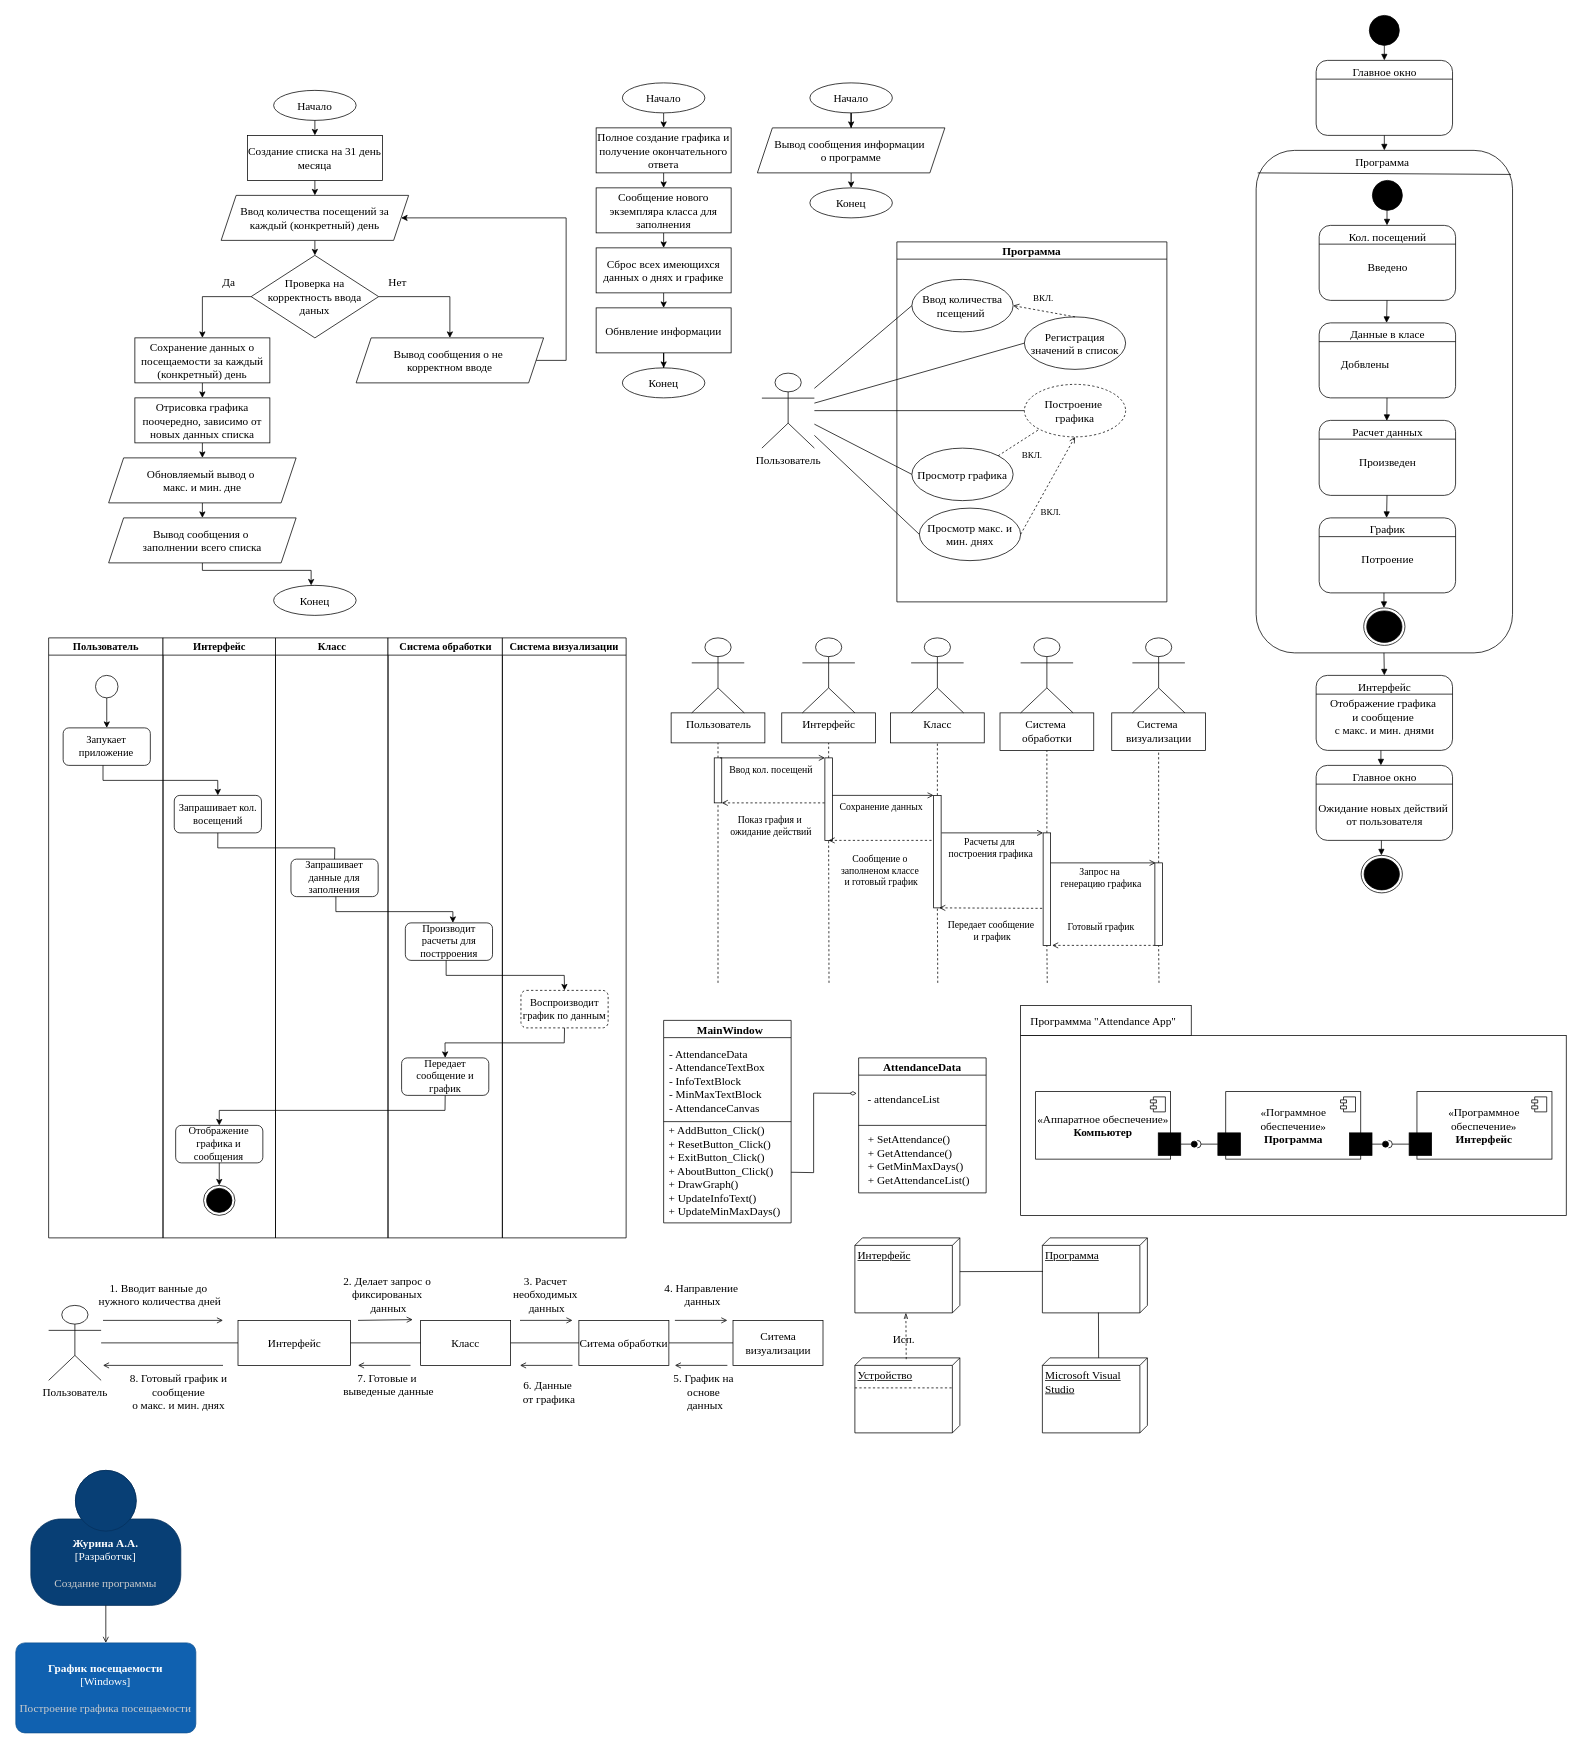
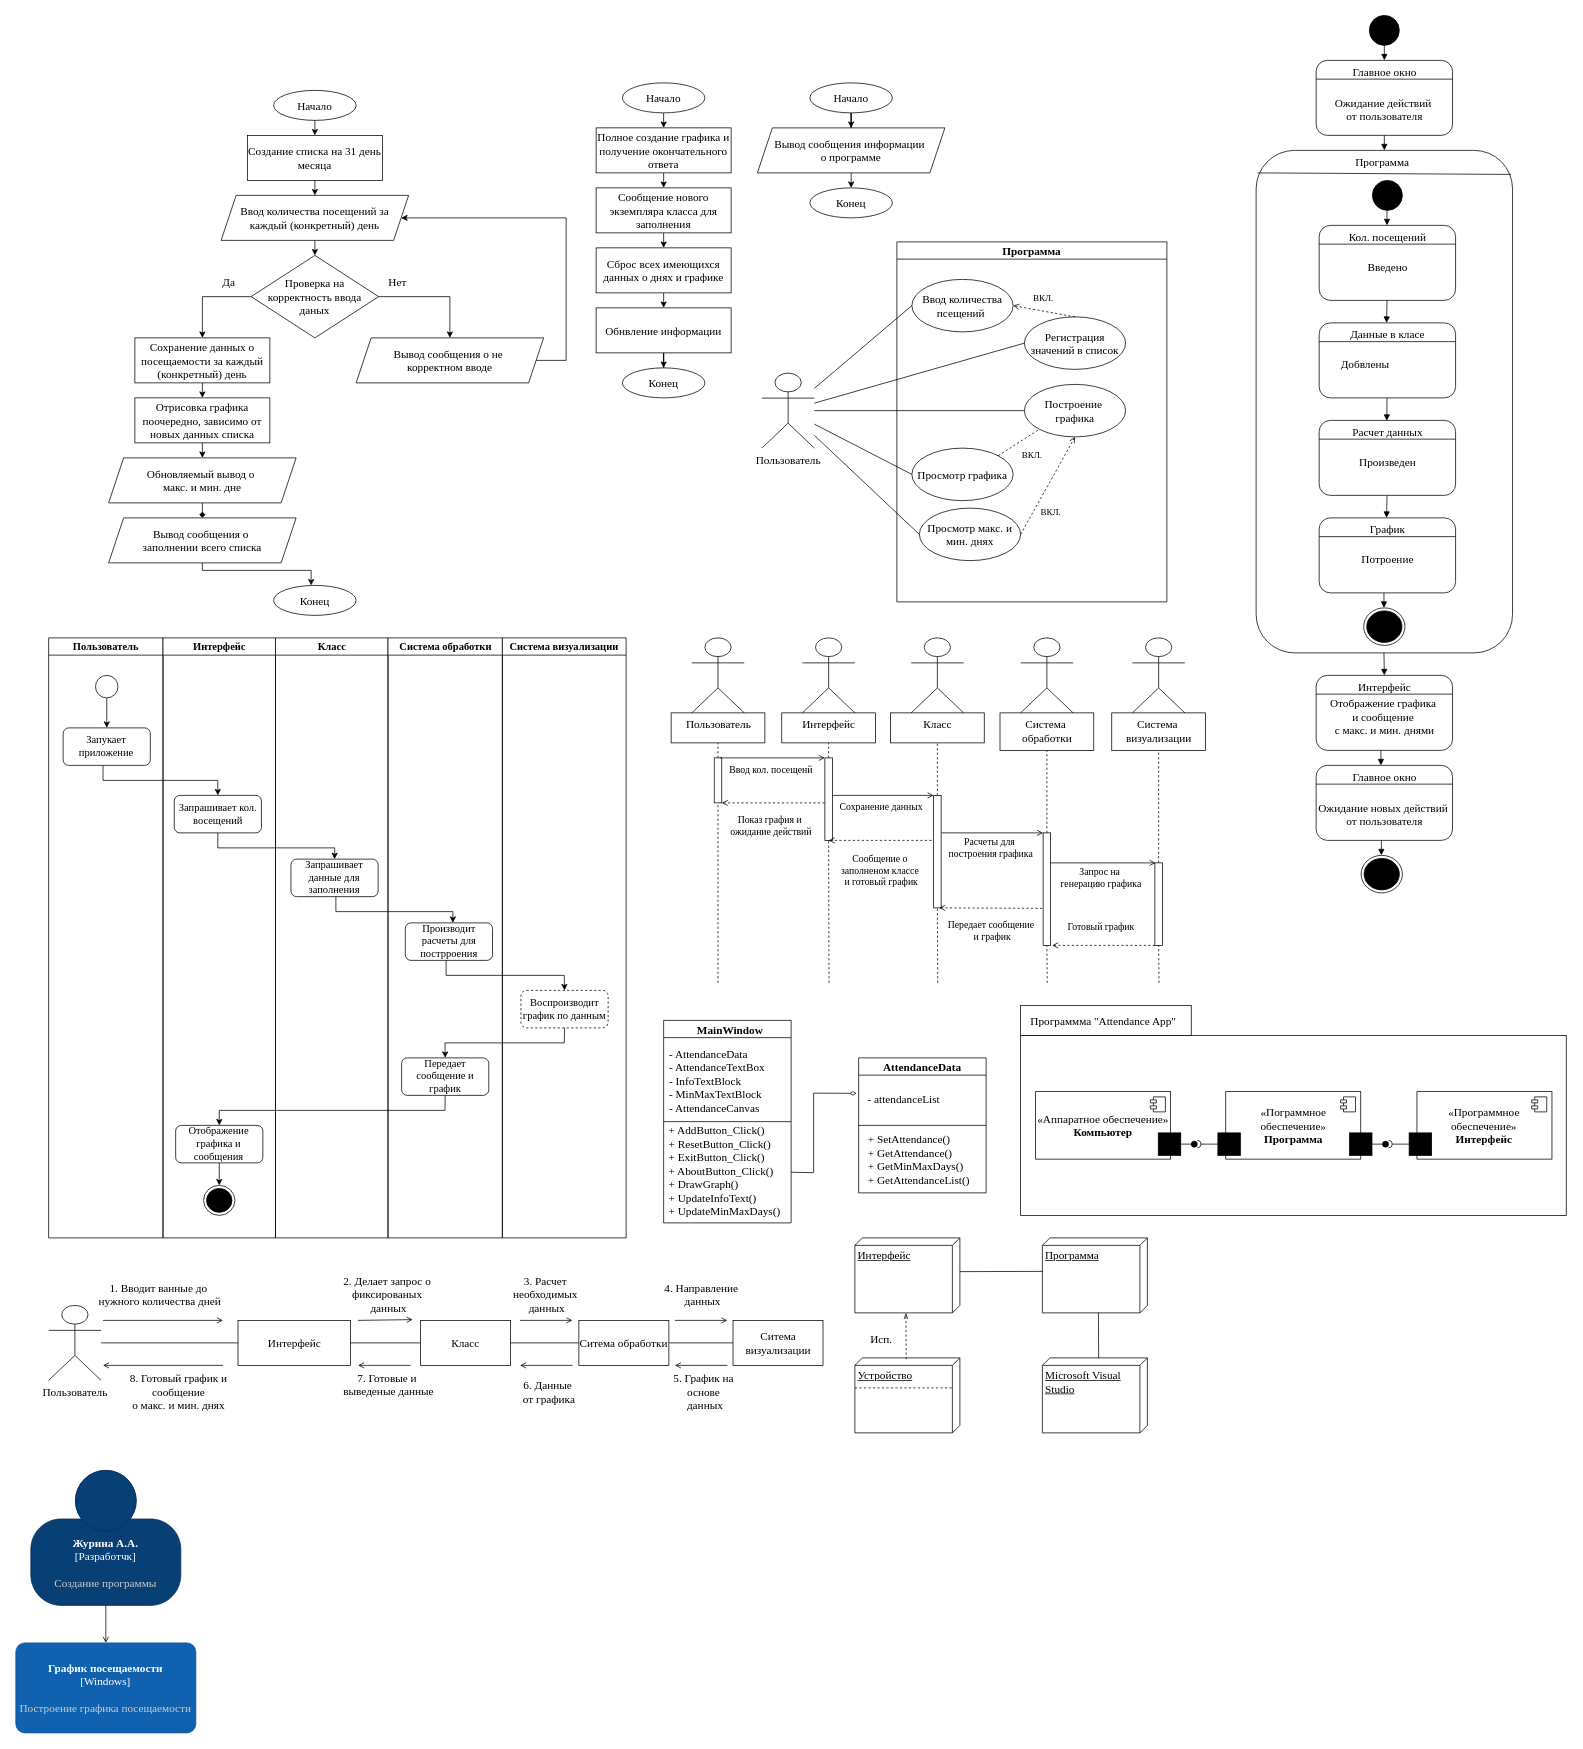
+ <mxCell id="125" value="&lt;font face=&quot;Times New Roman&quot;&gt;&lt;span style=&quot;font-size: 15px;&quot;&gt;Ожидание действий&amp;nbsp;&lt;/span&gt;&lt;/font&gt;&lt;div&gt;&lt;font face=&quot;Times New Roman&quot;&gt;&lt;span style=&quot;font-size: 15px;&quot;&gt;от пользователя&lt;/span&gt;&lt;/font&gt;&lt;/div&gt;" style="text;html=1;align=center;verticalAlign=middle;resizable=0;points=[];autosize=1;strokeColor=none;fillColor=none;" vertex="1" parent="1"><mxGeometry x="1764.94" y="120" width="160" height="50" as="geometry" /></mxCell>
- <mxCell id="46" value="Построение&amp;nbsp;&lt;div&gt;графика&lt;/div&gt;" style="ellipse;whiteSpace=wrap;html=1;fontSize=15;fontFamily=Times New Roman;dashed=1;" vertex="1" parent="41"><mxGeometry x="170" y="190" width="135" height="70" as="geometry" /></mxCell>
+ <mxCell id="46" value="Построение&amp;nbsp;&lt;div&gt;графика&lt;/div&gt;" style="ellipse;whiteSpace=wrap;html=1;fontSize=15;fontFamily=Times New Roman;" vertex="1" parent="41"><mxGeometry x="170" y="190" width="135" height="70" as="geometry" /></mxCell>
- <mxCell id="21" style="edgeStyle=orthogonalEdgeStyle;rounded=0;orthogonalLoop=1;jettySize=auto;html=1;exitX=0.5;exitY=1;exitDx=0;exitDy=0;entryX=0.5;entryY=0;entryDx=0;entryDy=0;" parent="1" source="22" target="11" edge="1"><mxGeometry relative="1" as="geometry" /></mxCell>
+ <mxCell id="21" style="edgeStyle=orthogonalEdgeStyle;rounded=0;orthogonalLoop=1;jettySize=auto;html=1;exitX=0.5;exitY=1;exitDx=0;exitDy=0;entryX=0.5;entryY=0;entryDx=0;entryDy=0;endArrow=diamond;" parent="1" source="22" target="11" edge="1"><mxGeometry relative="1" as="geometry" /></mxCell>
- <mxCell id="115" value="" style="endArrow=none;html=1;rounded=0;exitX=0.5;exitY=1;exitDx=0;exitDy=0;entryX=0.5;entryY=0;entryDx=0;entryDy=0;" edge="1" parent="108" source="109" target="110"><mxGeometry width="50" height="50" relative="1" as="geometry"><mxPoint x="20" y="280" as="sourcePoint" /><mxPoint x="70" y="230" as="targetPoint" /><Array as="points"><mxPoint x="-77" y="280" /><mxPoint x="79" y="280" /></Array></mxGeometry></mxCell>
+ <mxCell id="115" value="" style="endArrow=classic;html=1;rounded=0;exitX=0.5;exitY=1;exitDx=0;exitDy=0;entryX=0.5;entryY=0;entryDx=0;entryDy=0;" edge="1" parent="108" source="109" target="110"><mxGeometry width="50" height="50" relative="1" as="geometry"><mxPoint x="20" y="280" as="sourcePoint" /><mxPoint x="70" y="230" as="targetPoint" /><Array as="points"><mxPoint x="-77" y="280" /><mxPoint x="79" y="280" /></Array></mxGeometry></mxCell>
- <mxCell id="229" value="&lt;font style=&quot;font-size: 15px;&quot; face=&quot;Times New Roman&quot;&gt;Исп.&lt;/font&gt;" style="text;html=1;align=center;verticalAlign=middle;resizable=0;points=[];autosize=1;strokeColor=none;fillColor=none;" vertex="1" parent="1"><mxGeometry x="1179" y="1770" width="50" height="30" as="geometry" /></mxCell>
+ <mxCell id="229" value="&lt;font style=&quot;font-size: 15px;&quot; face=&quot;Times New Roman&quot;&gt;Исп.&lt;/font&gt;" style="text;html=1;align=center;verticalAlign=middle;resizable=0;points=[];autosize=1;strokeColor=none;fillColor=none;" vertex="1" parent="1"><mxGeometry x="1149" y="1770" width="50" height="30" as="geometry" /></mxCell>
